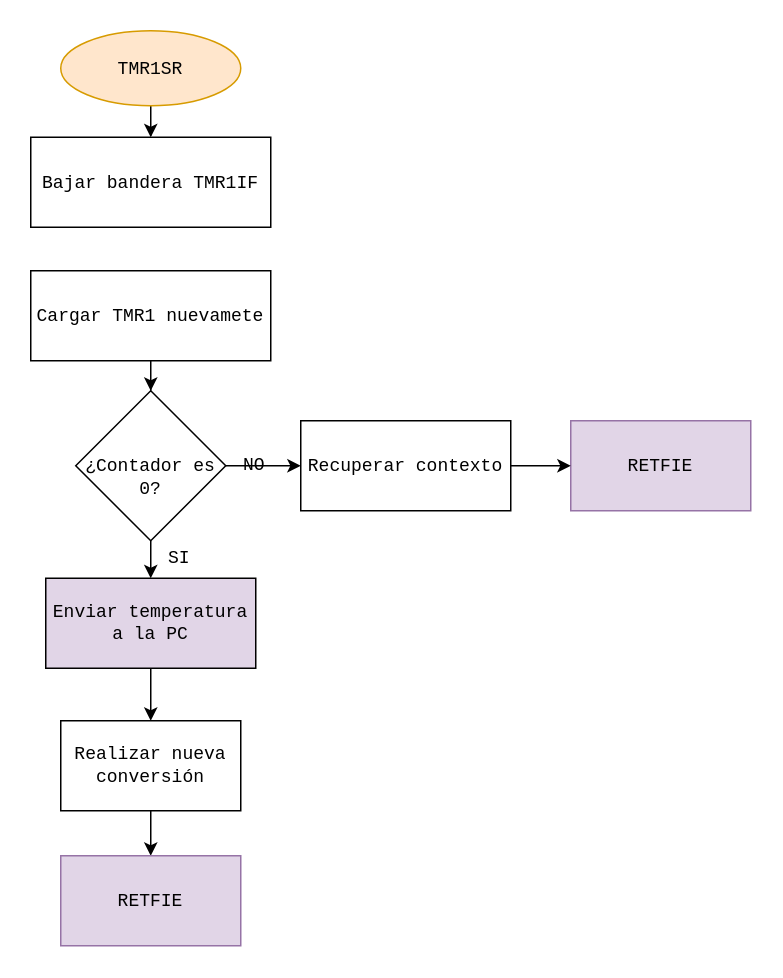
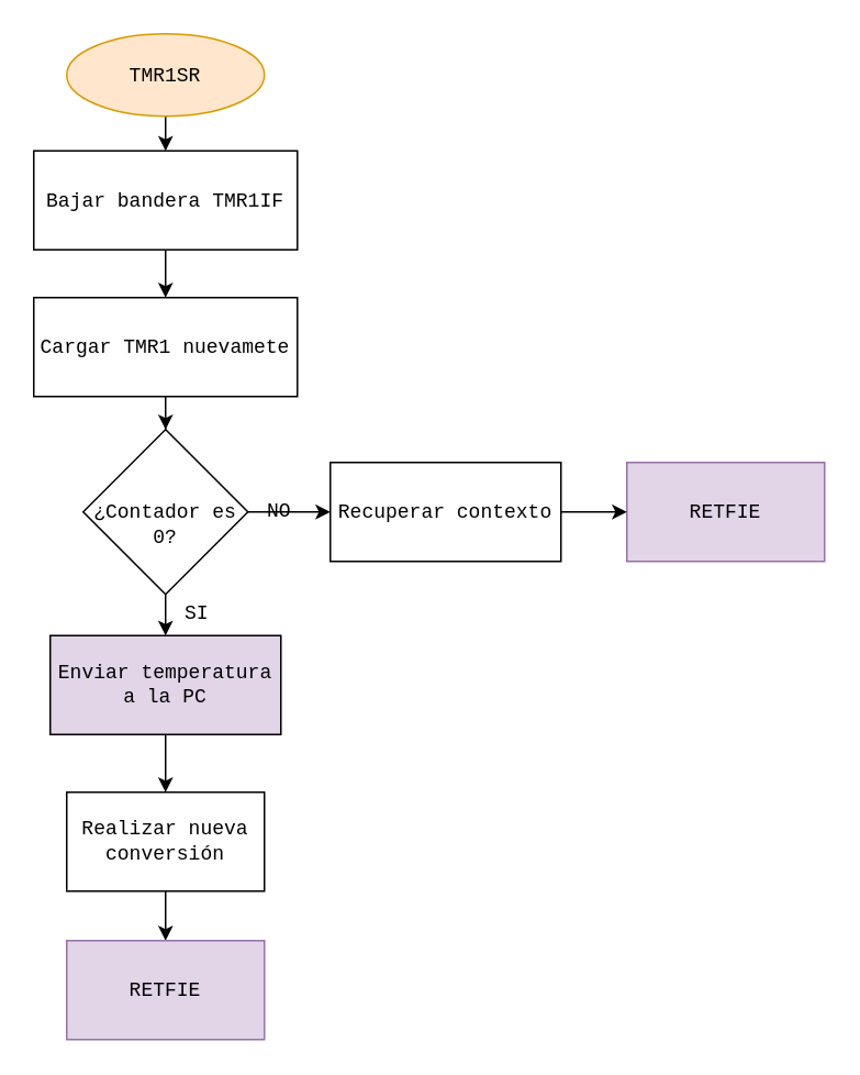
+ <mxCell id="4" style="edgeStyle=orthogonalEdgeStyle;rounded=0;orthogonalLoop=1;jettySize=auto;html=1;entryX=0.5;entryY=0;entryDx=0;entryDy=0;fontFamily=Courier New;" edge="1" parent="1" source="5" target="7"><mxGeometry relative="1" as="geometry" /></mxCell>
